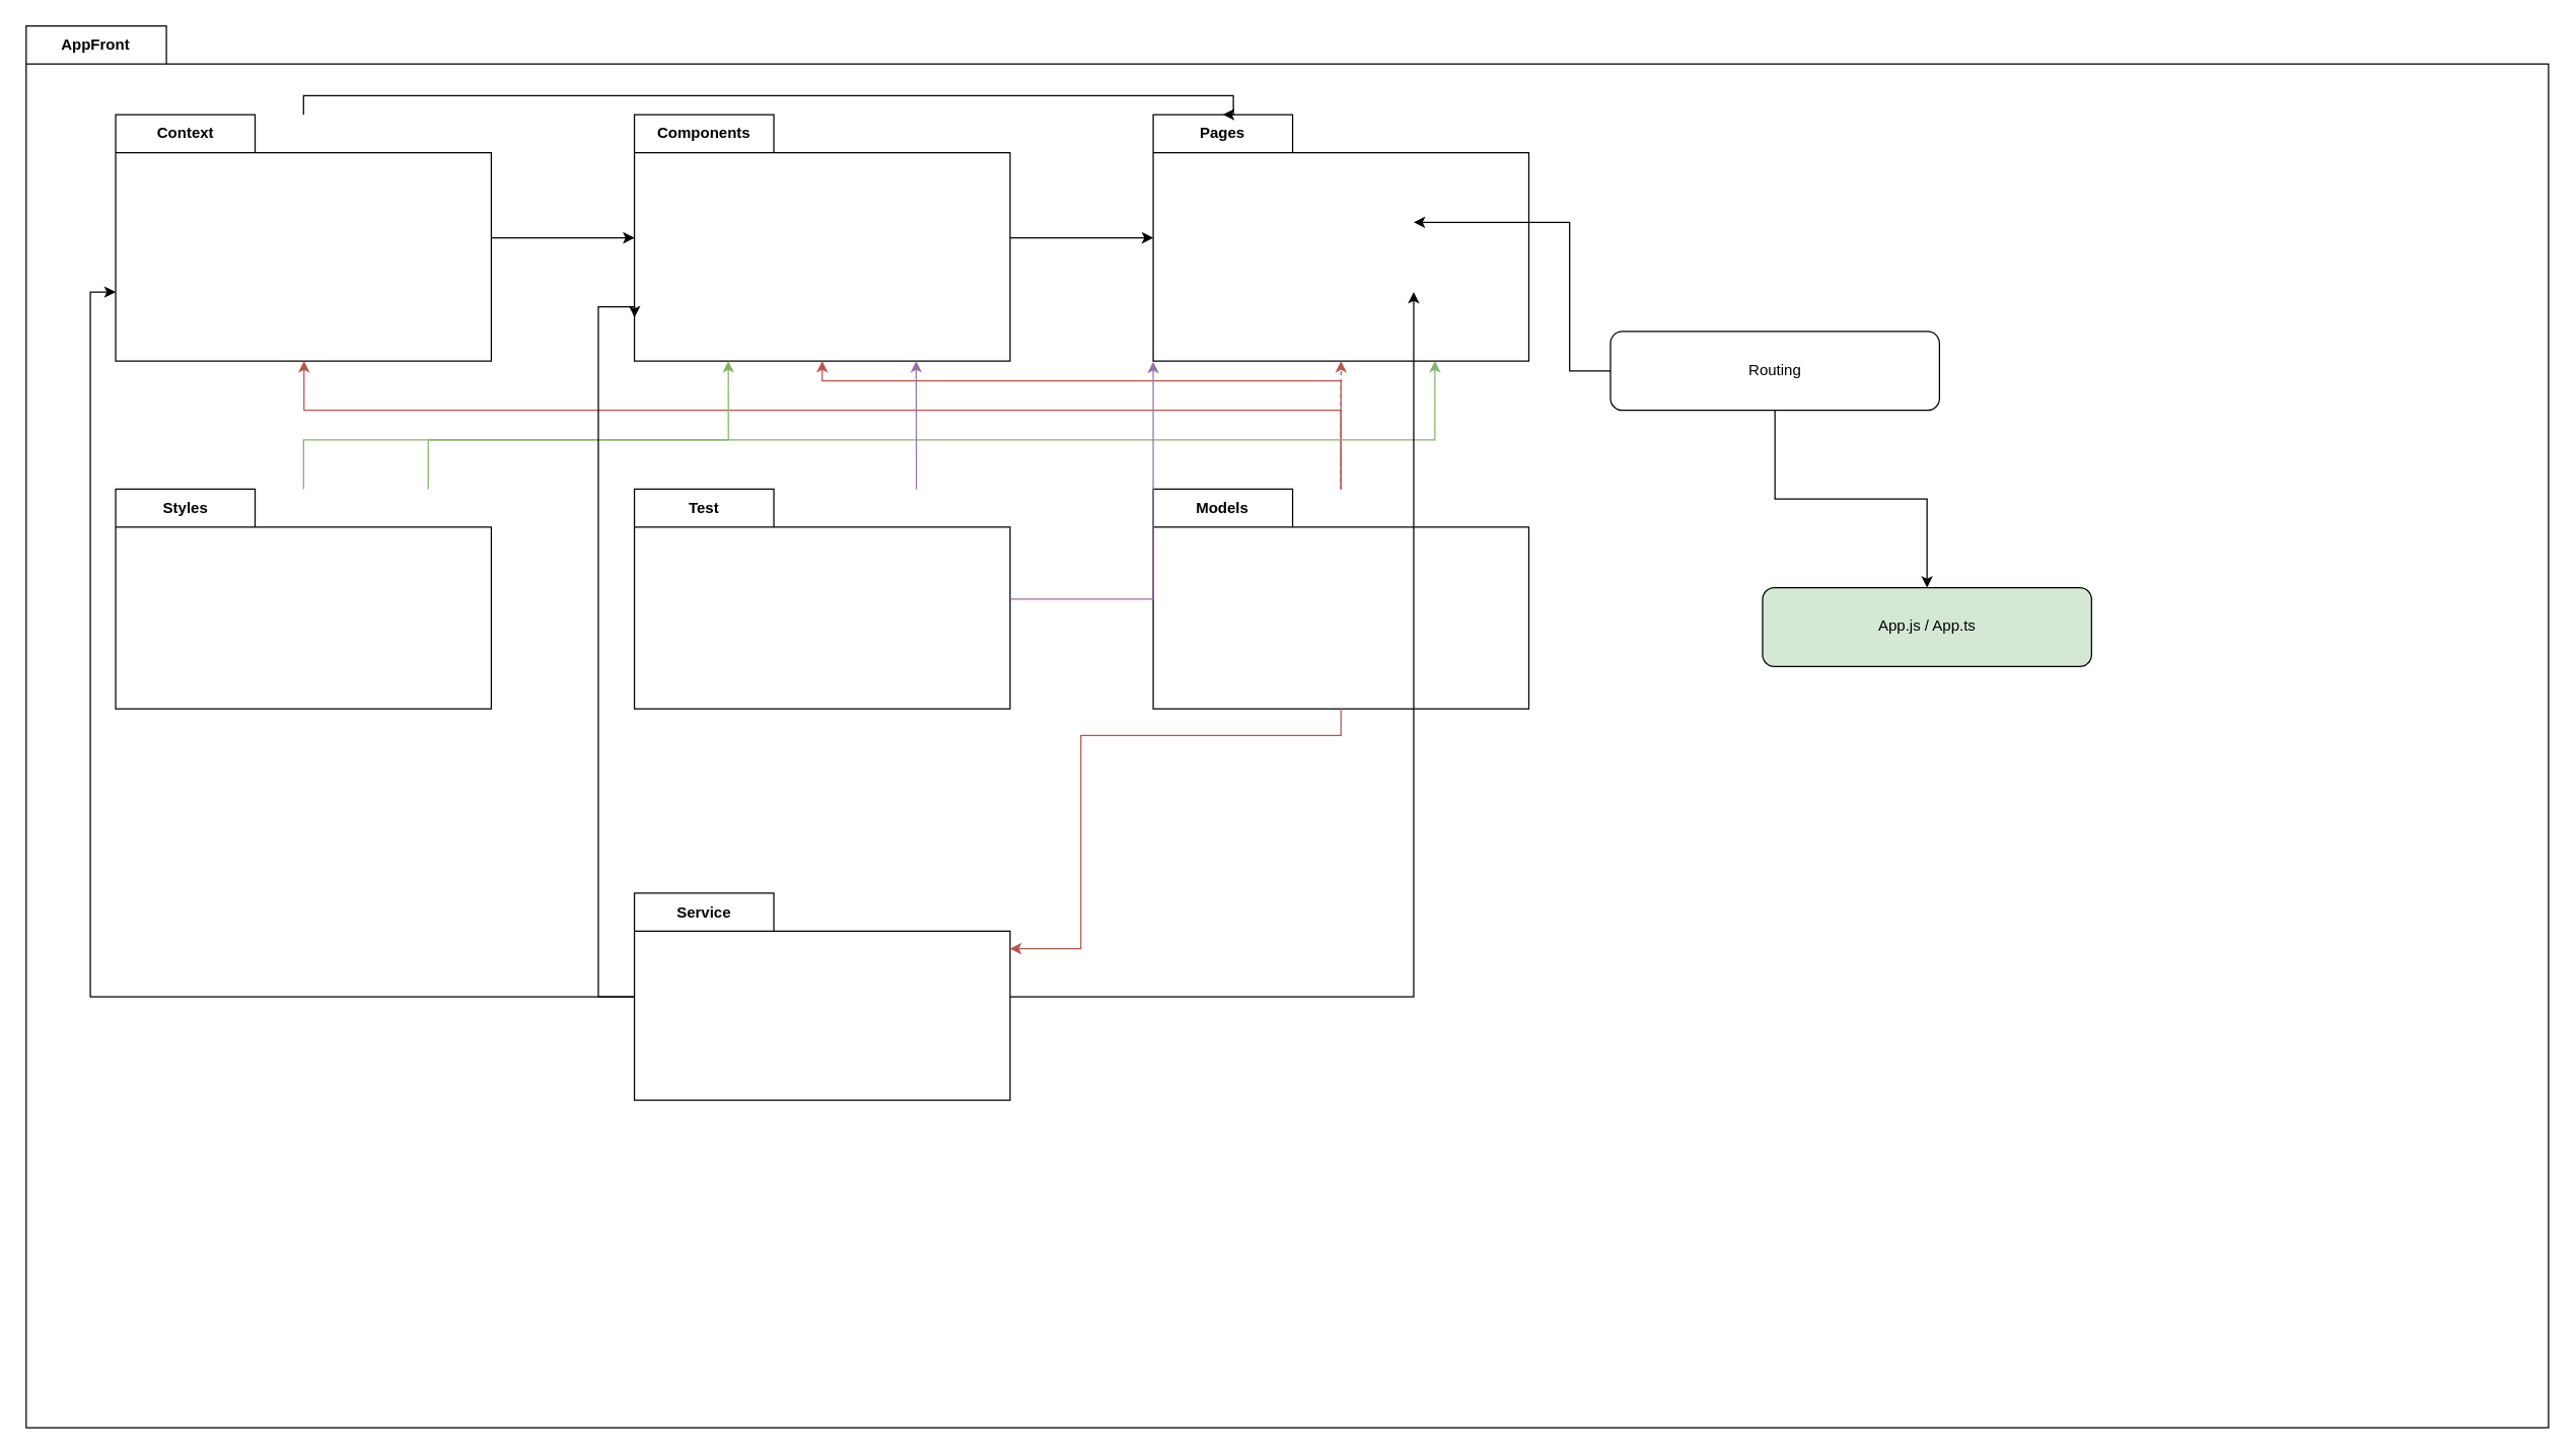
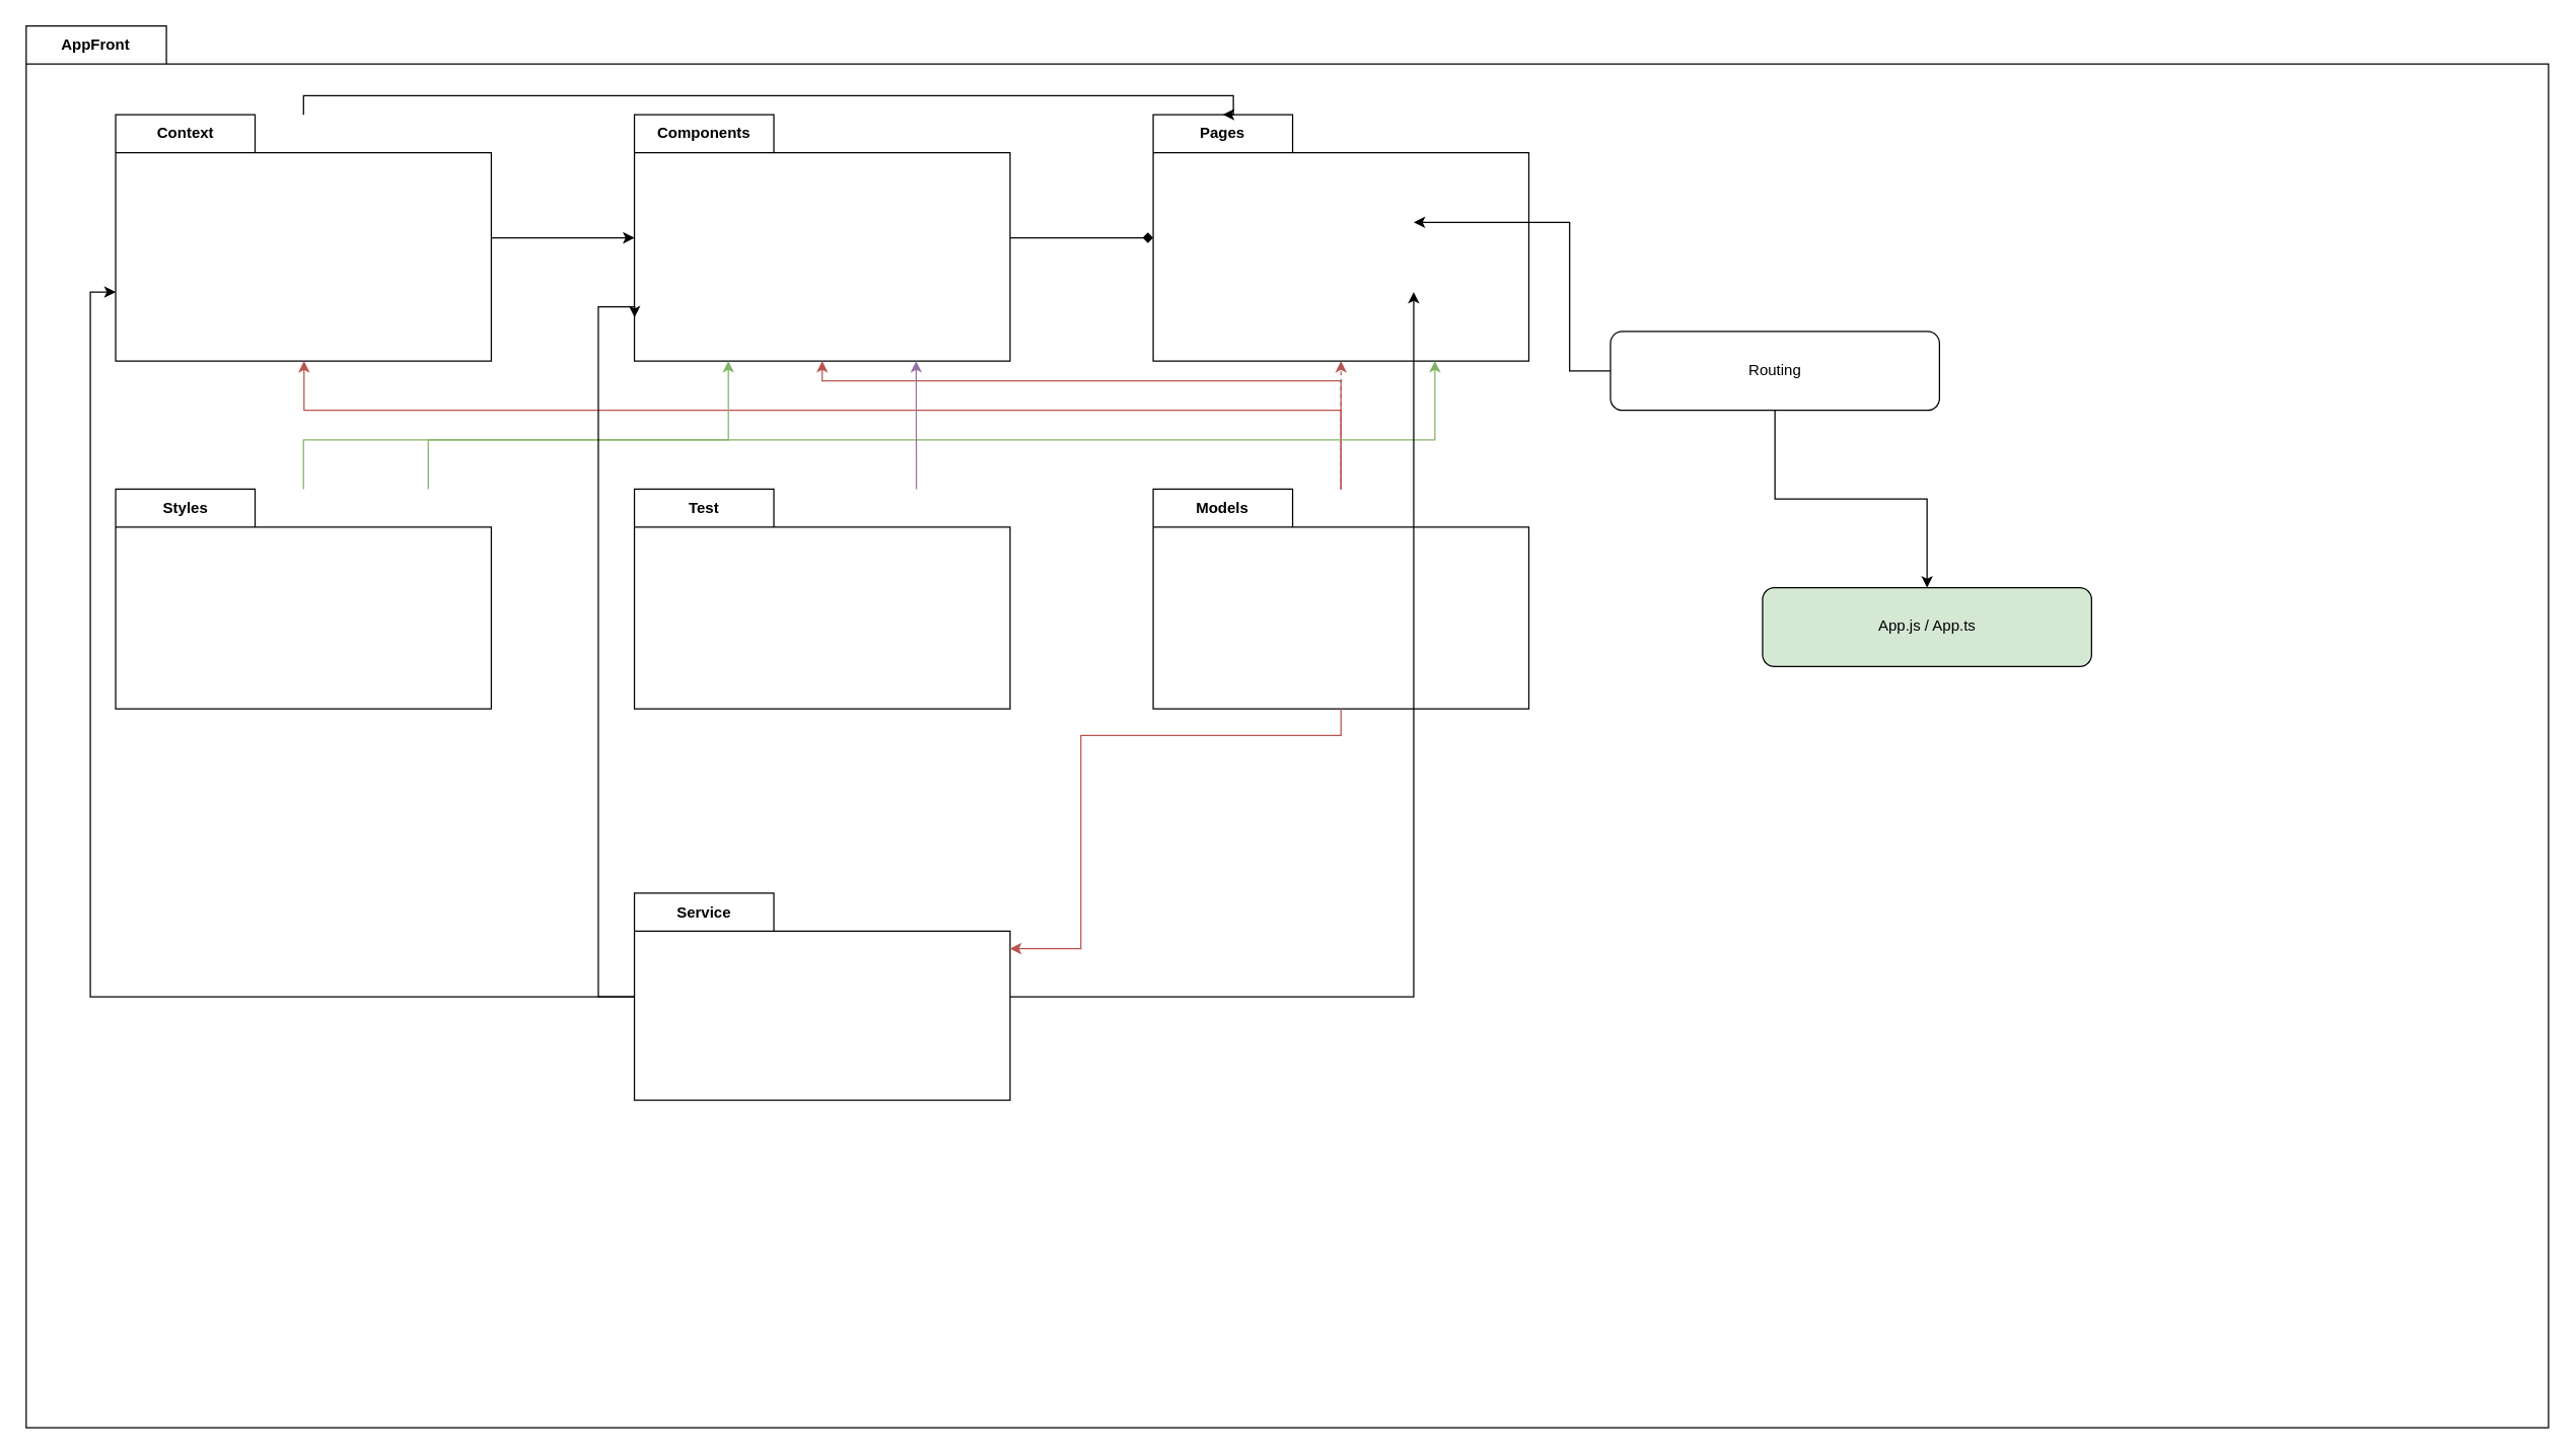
- <mxCell id="7" style="edgeStyle=orthogonalEdgeStyle;rounded=0;orthogonalLoop=1;jettySize=auto;html=1;" edge="1" parent="2" source="8" target="10"><mxGeometry relative="1" as="geometry" /></mxCell>
+ <mxCell id="7" style="edgeStyle=orthogonalEdgeStyle;rounded=0;orthogonalLoop=1;jettySize=auto;html=1;endArrow=diamond;" edge="1" parent="2" source="8" target="10"><mxGeometry relative="1" as="geometry" /></mxCell>
- <mxCell id="26" style="edgeStyle=orthogonalEdgeStyle;rounded=0;orthogonalLoop=1;jettySize=auto;html=1;entryX=0;entryY=0;entryDx=0;entryDy=194.978;entryPerimeter=0;fillColor=#e1d5e7;strokeColor=#9673a6;" edge="1" parent="2" source="14" target="10"><mxGeometry relative="1" as="geometry" /></mxCell>
